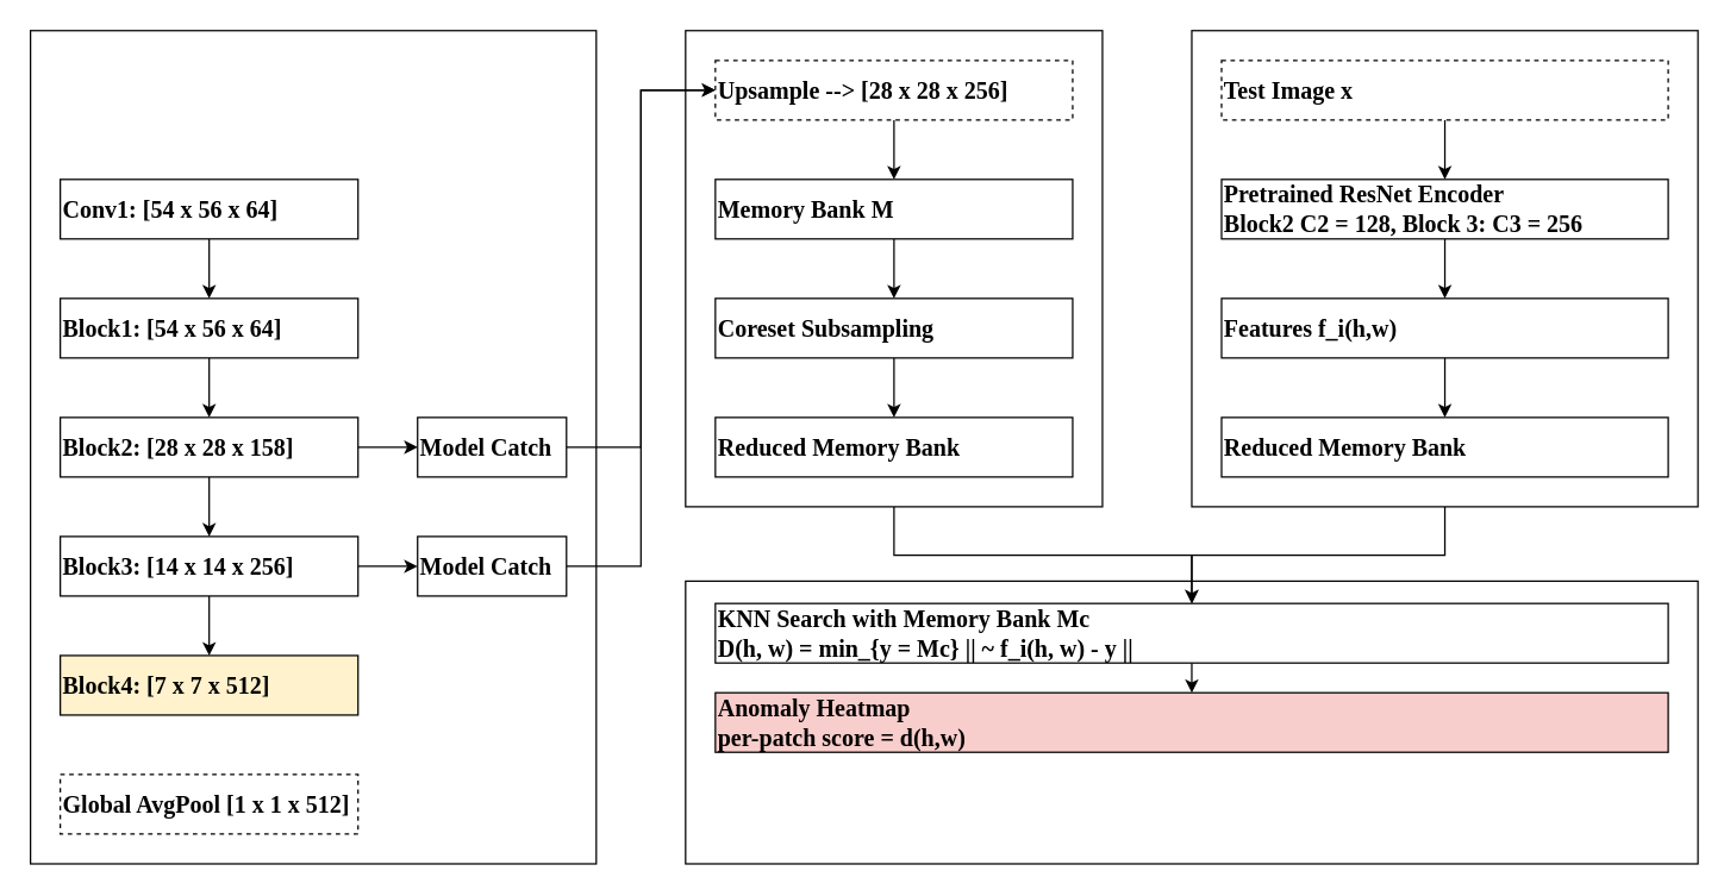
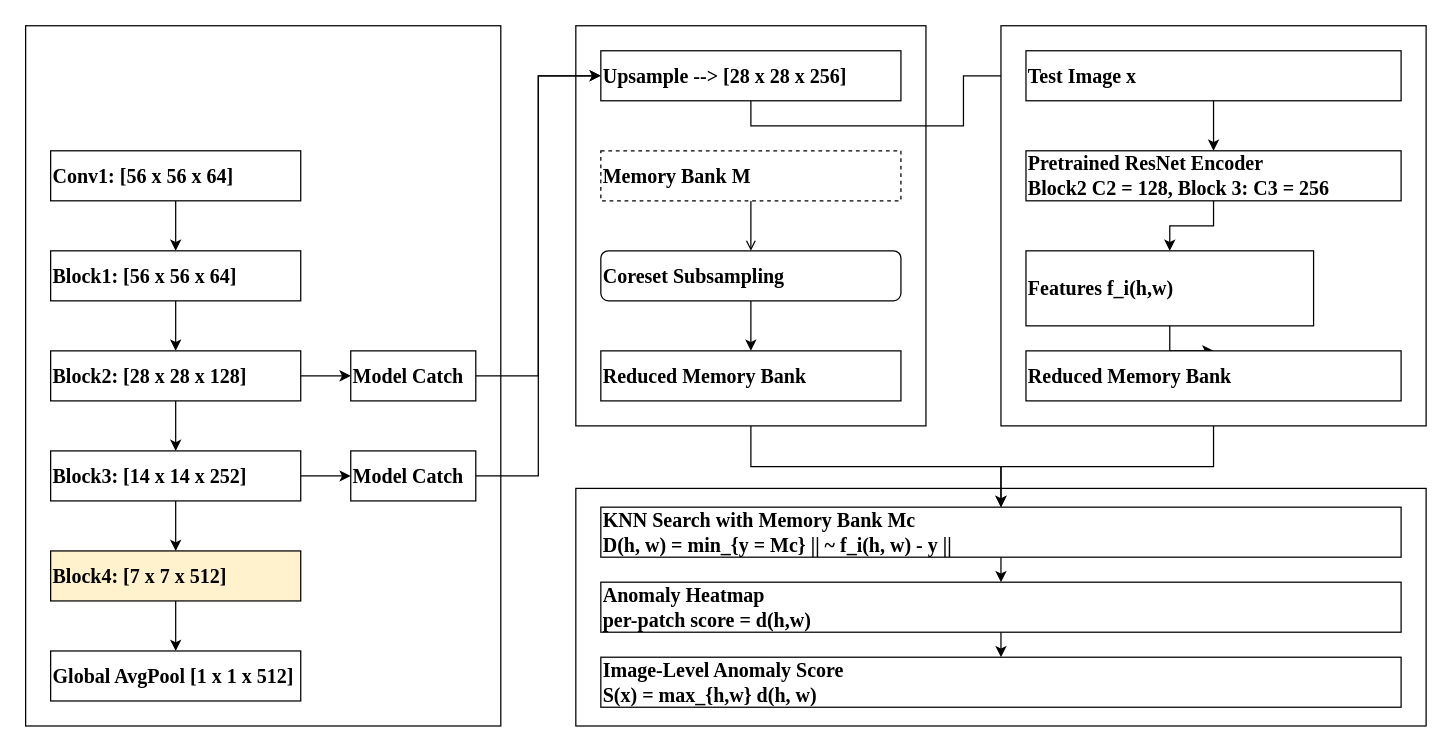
- <mxCell id="24" value="Upsample --&amp;gt; [28 x 28 x 256]" style="rounded=0;whiteSpace=wrap;html=1;fontFamily=Times New Roman;fontSize=16;fontStyle=1;align=left;dashed=1;" vertex="1" parent="1"><mxGeometry x="480" y="40" width="240" height="40" as="geometry" /></mxCell>
+ <mxCell id="24" value="Upsample --&amp;gt; [28 x 28 x 256]" style="rounded=0;whiteSpace=wrap;html=1;fontFamily=Times New Roman;fontSize=16;fontStyle=1;align=left;" vertex="1" parent="1"><mxGeometry x="480" y="40" width="240" height="40" as="geometry" /></mxCell>
- <mxCell id="33" value="Test Image x" style="rounded=0;whiteSpace=wrap;html=1;fontFamily=Times New Roman;fontSize=16;fontStyle=1;align=left;dashed=1;" vertex="1" parent="1"><mxGeometry x="820" y="40" width="300" height="40" as="geometry" /></mxCell>
+ <mxCell id="33" value="Test Image x" style="rounded=0;whiteSpace=wrap;html=1;fontFamily=Times New Roman;fontSize=16;fontStyle=1;align=left;" vertex="1" parent="1"><mxGeometry x="820" y="40" width="300" height="40" as="geometry" /></mxCell>
- <mxCell id="23" style="edgeStyle=orthogonalEdgeStyle;rounded=0;orthogonalLoop=1;jettySize=auto;html=1;exitX=0.5;exitY=1;exitDx=0;exitDy=0;" edge="1" parent="1" source="24" target="26"><mxGeometry relative="1" as="geometry" /></mxCell>
+ <mxCell id="23" style="edgeStyle=orthogonalEdgeStyle;rounded=0;orthogonalLoop=1;jettySize=auto;html=1;exitX=0.5;exitY=1;exitDx=0;exitDy=0;" edge="1" parent="1" source="24" target="33"><mxGeometry relative="1" as="geometry" /></mxCell>
- <mxCell id="7" value="Conv1: [54 x 56 x 64]" style="rounded=0;whiteSpace=wrap;html=1;fontFamily=Times New Roman;fontSize=16;fontStyle=1;align=left;" vertex="1" parent="1"><mxGeometry x="40" y="120" width="200" height="40" as="geometry" /></mxCell>
+ <mxCell id="7" value="Conv1: [56 x 56 x 64]" style="rounded=0;whiteSpace=wrap;html=1;fontFamily=Times New Roman;fontSize=16;fontStyle=1;align=left;" vertex="1" parent="1"><mxGeometry x="40" y="120" width="200" height="40" as="geometry" /></mxCell>
- <mxCell id="26" value="Memory Bank M" style="rounded=0;whiteSpace=wrap;html=1;fontFamily=Times New Roman;fontSize=16;fontStyle=1;align=left;" vertex="1" parent="1"><mxGeometry x="480" y="120" width="240" height="40" as="geometry" /></mxCell>
+ <mxCell id="26" value="Memory Bank M" style="rounded=0;whiteSpace=wrap;html=1;fontFamily=Times New Roman;fontSize=16;fontStyle=1;align=left;dashed=1;" vertex="1" parent="1"><mxGeometry x="480" y="120" width="240" height="40" as="geometry" /></mxCell>
- <mxCell id="25" style="edgeStyle=orthogonalEdgeStyle;rounded=0;orthogonalLoop=1;jettySize=auto;html=1;exitX=0.5;exitY=1;exitDx=0;exitDy=0;entryX=0.5;entryY=0;entryDx=0;entryDy=0;" edge="1" parent="1" source="26" target="28"><mxGeometry relative="1" as="geometry" /></mxCell>
+ <mxCell id="25" style="edgeStyle=orthogonalEdgeStyle;rounded=0;orthogonalLoop=1;jettySize=auto;html=1;exitX=0.5;exitY=1;exitDx=0;exitDy=0;entryX=0.5;entryY=0;entryDx=0;entryDy=0;endArrow=open;" edge="1" parent="1" source="26" target="28"><mxGeometry relative="1" as="geometry" /></mxCell>
- <mxCell id="9" value="Block1: [54 x 56 x 64]" style="rounded=0;whiteSpace=wrap;html=1;fontFamily=Times New Roman;fontSize=16;fontStyle=1;align=left;" vertex="1" parent="1"><mxGeometry x="40" y="200" width="200" height="40" as="geometry" /></mxCell>
+ <mxCell id="9" value="Block1: [56 x 56 x 64]" style="rounded=0;whiteSpace=wrap;html=1;fontFamily=Times New Roman;fontSize=16;fontStyle=1;align=left;" vertex="1" parent="1"><mxGeometry x="40" y="200" width="200" height="40" as="geometry" /></mxCell>
- <mxCell id="28" value="Coreset Subsampling" style="rounded=0;whiteSpace=wrap;html=1;fontFamily=Times New Roman;fontSize=16;fontStyle=1;align=left;" vertex="1" parent="1"><mxGeometry x="480" y="200" width="240" height="40" as="geometry" /></mxCell>
+ <mxCell id="28" value="Coreset Subsampling" style="whiteSpace=wrap;html=1;fontFamily=Times New Roman;fontSize=16;fontStyle=1;align=left;rounded=1;" vertex="1" parent="1"><mxGeometry x="480" y="200" width="240" height="40" as="geometry" /></mxCell>
- <mxCell id="37" value="Features f_i(h,w)" style="rounded=0;whiteSpace=wrap;html=1;fontFamily=Times New Roman;fontSize=16;fontStyle=1;align=left;" vertex="1" parent="1"><mxGeometry x="820" y="200" width="300" height="40" as="geometry" /></mxCell>
+ <mxCell id="37" value="Features f_i(h,w)" style="rounded=0;whiteSpace=wrap;html=1;fontFamily=Times New Roman;fontSize=16;fontStyle=1;align=left;" vertex="1" parent="1"><mxGeometry x="820" y="200" width="230" height="60" as="geometry" /></mxCell>
- <mxCell id="12" value="Block2: [28 x 28 x 158]" style="rounded=0;whiteSpace=wrap;html=1;fontFamily=Times New Roman;fontSize=16;fontStyle=1;align=left;" vertex="1" parent="1"><mxGeometry x="40" y="280" width="200" height="40" as="geometry" /></mxCell>
+ <mxCell id="12" value="Block2: [28 x 28 x 128]" style="rounded=0;whiteSpace=wrap;html=1;fontFamily=Times New Roman;fontSize=16;fontStyle=1;align=left;" vertex="1" parent="1"><mxGeometry x="40" y="280" width="200" height="40" as="geometry" /></mxCell>
- <mxCell id="15" value="Block3: [14 x 14 x 256]" style="rounded=0;whiteSpace=wrap;html=1;fontFamily=Times New Roman;fontSize=16;fontStyle=1;align=left;" vertex="1" parent="1"><mxGeometry x="40" y="360" width="200" height="40" as="geometry" /></mxCell>
+ <mxCell id="15" value="Block3: [14 x 14 x 252]" style="rounded=0;whiteSpace=wrap;html=1;fontFamily=Times New Roman;fontSize=16;fontStyle=1;align=left;" vertex="1" parent="1"><mxGeometry x="40" y="360" width="200" height="40" as="geometry" /></mxCell>
- <mxCell id="42" value="Anomaly Heatmap&lt;div&gt;per-patch score = d(h,w)&lt;/div&gt;" style="rounded=0;whiteSpace=wrap;html=1;fontFamily=Times New Roman;fontSize=16;fontStyle=1;align=left;fillColor=#f8cecc;" vertex="1" parent="1"><mxGeometry x="480" y="465" width="640" height="40" as="geometry" /></mxCell>
+ <mxCell id="42" value="Anomaly Heatmap&lt;div&gt;per-patch score = d(h,w)&lt;/div&gt;" style="rounded=0;whiteSpace=wrap;html=1;fontFamily=Times New Roman;fontSize=16;fontStyle=1;align=left;" vertex="1" parent="1"><mxGeometry x="480" y="465" width="640" height="40" as="geometry" /></mxCell>
+ <mxCell id="16" style="edgeStyle=orthogonalEdgeStyle;rounded=0;orthogonalLoop=1;jettySize=auto;html=1;exitX=0.5;exitY=1;exitDx=0;exitDy=0;entryX=0.5;entryY=0;entryDx=0;entryDy=0;" edge="1" parent="1" source="17" target="18"><mxGeometry relative="1" as="geometry" /></mxCell>
+ <mxCell id="41" style="edgeStyle=orthogonalEdgeStyle;rounded=0;orthogonalLoop=1;jettySize=auto;html=1;exitX=0.5;exitY=1;exitDx=0;exitDy=0;entryX=0.5;entryY=0;entryDx=0;entryDy=0;" edge="1" parent="1" source="42" target="43"><mxGeometry relative="1" as="geometry" /></mxCell>
- <mxCell id="18" value="Global AvgPool [1 x 1 x 512]" style="rounded=0;whiteSpace=wrap;html=1;fontFamily=Times New Roman;fontSize=16;fontStyle=1;align=left;dashed=1;" vertex="1" parent="1"><mxGeometry x="40" y="520" width="200" height="40" as="geometry" /></mxCell>
+ <mxCell id="18" value="Global AvgPool [1 x 1 x 512]" style="rounded=0;whiteSpace=wrap;html=1;fontFamily=Times New Roman;fontSize=16;fontStyle=1;align=left;" vertex="1" parent="1"><mxGeometry x="40" y="520" width="200" height="40" as="geometry" /></mxCell>
+ <mxCell id="43" value="Image-Level Anomaly Score&lt;div&gt;S(x) = max_{h,w} d(h, w)&lt;/div&gt;" style="rounded=0;whiteSpace=wrap;html=1;fontFamily=Times New Roman;fontSize=16;fontStyle=1;align=left;" vertex="1" parent="1"><mxGeometry x="480" y="525" width="640" height="40" as="geometry" /></mxCell>
